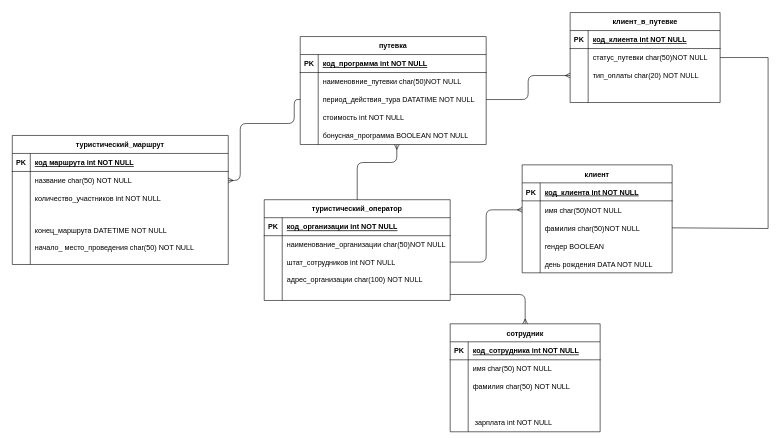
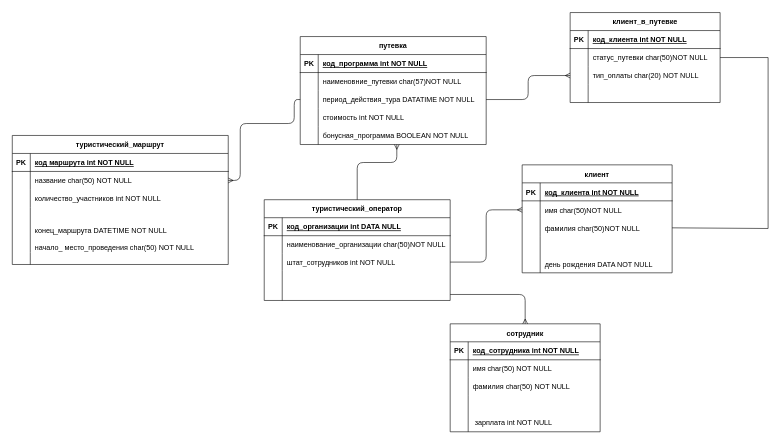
- <mxCell id="44" value="наименовние_путевки char(50)NOT NULL" style="shape=partialRectangle;overflow=hidden;connectable=0;fillColor=none;top=0;left=0;bottom=0;right=0;align=left;spacingLeft=6;" parent="42" vertex="1"><mxGeometry x="30" width="280" height="30" as="geometry"><mxRectangle width="280" height="30" as="alternateBounds" /></mxGeometry></mxCell>
+ <mxCell id="44" value="наименовние_путевки char(57)NOT NULL" style="shape=partialRectangle;overflow=hidden;connectable=0;fillColor=none;top=0;left=0;bottom=0;right=0;align=left;spacingLeft=6;" parent="42" vertex="1"><mxGeometry x="30" width="280" height="30" as="geometry"><mxRectangle width="280" height="30" as="alternateBounds" /></mxGeometry></mxCell>
- <mxCell id="57" value="код_организации int NOT NULL " style="shape=partialRectangle;overflow=hidden;connectable=0;fillColor=none;top=0;left=0;bottom=0;right=0;align=left;spacingLeft=6;fontStyle=5;" parent="55" vertex="1"><mxGeometry x="30" width="280" height="30" as="geometry"><mxRectangle width="280" height="30" as="alternateBounds" /></mxGeometry></mxCell>
+ <mxCell id="57" value="код_организации int DATA NULL " style="shape=partialRectangle;overflow=hidden;connectable=0;fillColor=none;top=0;left=0;bottom=0;right=0;align=left;spacingLeft=6;fontStyle=5;" parent="55" vertex="1"><mxGeometry x="30" width="280" height="30" as="geometry"><mxRectangle width="280" height="30" as="alternateBounds" /></mxGeometry></mxCell>
- <mxCell id="15" value="гендер BOOLEAN" style="shape=partialRectangle;overflow=hidden;connectable=0;fillColor=none;top=0;left=0;bottom=0;right=0;align=left;spacingLeft=6;" parent="13" vertex="1"><mxGeometry x="30" width="220" height="30" as="geometry"><mxRectangle width="220" height="30" as="alternateBounds" /></mxGeometry></mxCell>
- <mxCell id="66" value="адрес_организации char(100) NOT NULL" style="shape=partialRectangle;overflow=hidden;connectable=0;fillColor=none;top=0;left=0;bottom=0;right=0;align=left;spacingLeft=6;" parent="64" vertex="1"><mxGeometry x="30" width="280" height="30" as="geometry"><mxRectangle width="280" height="30" as="alternateBounds" /></mxGeometry></mxCell>
